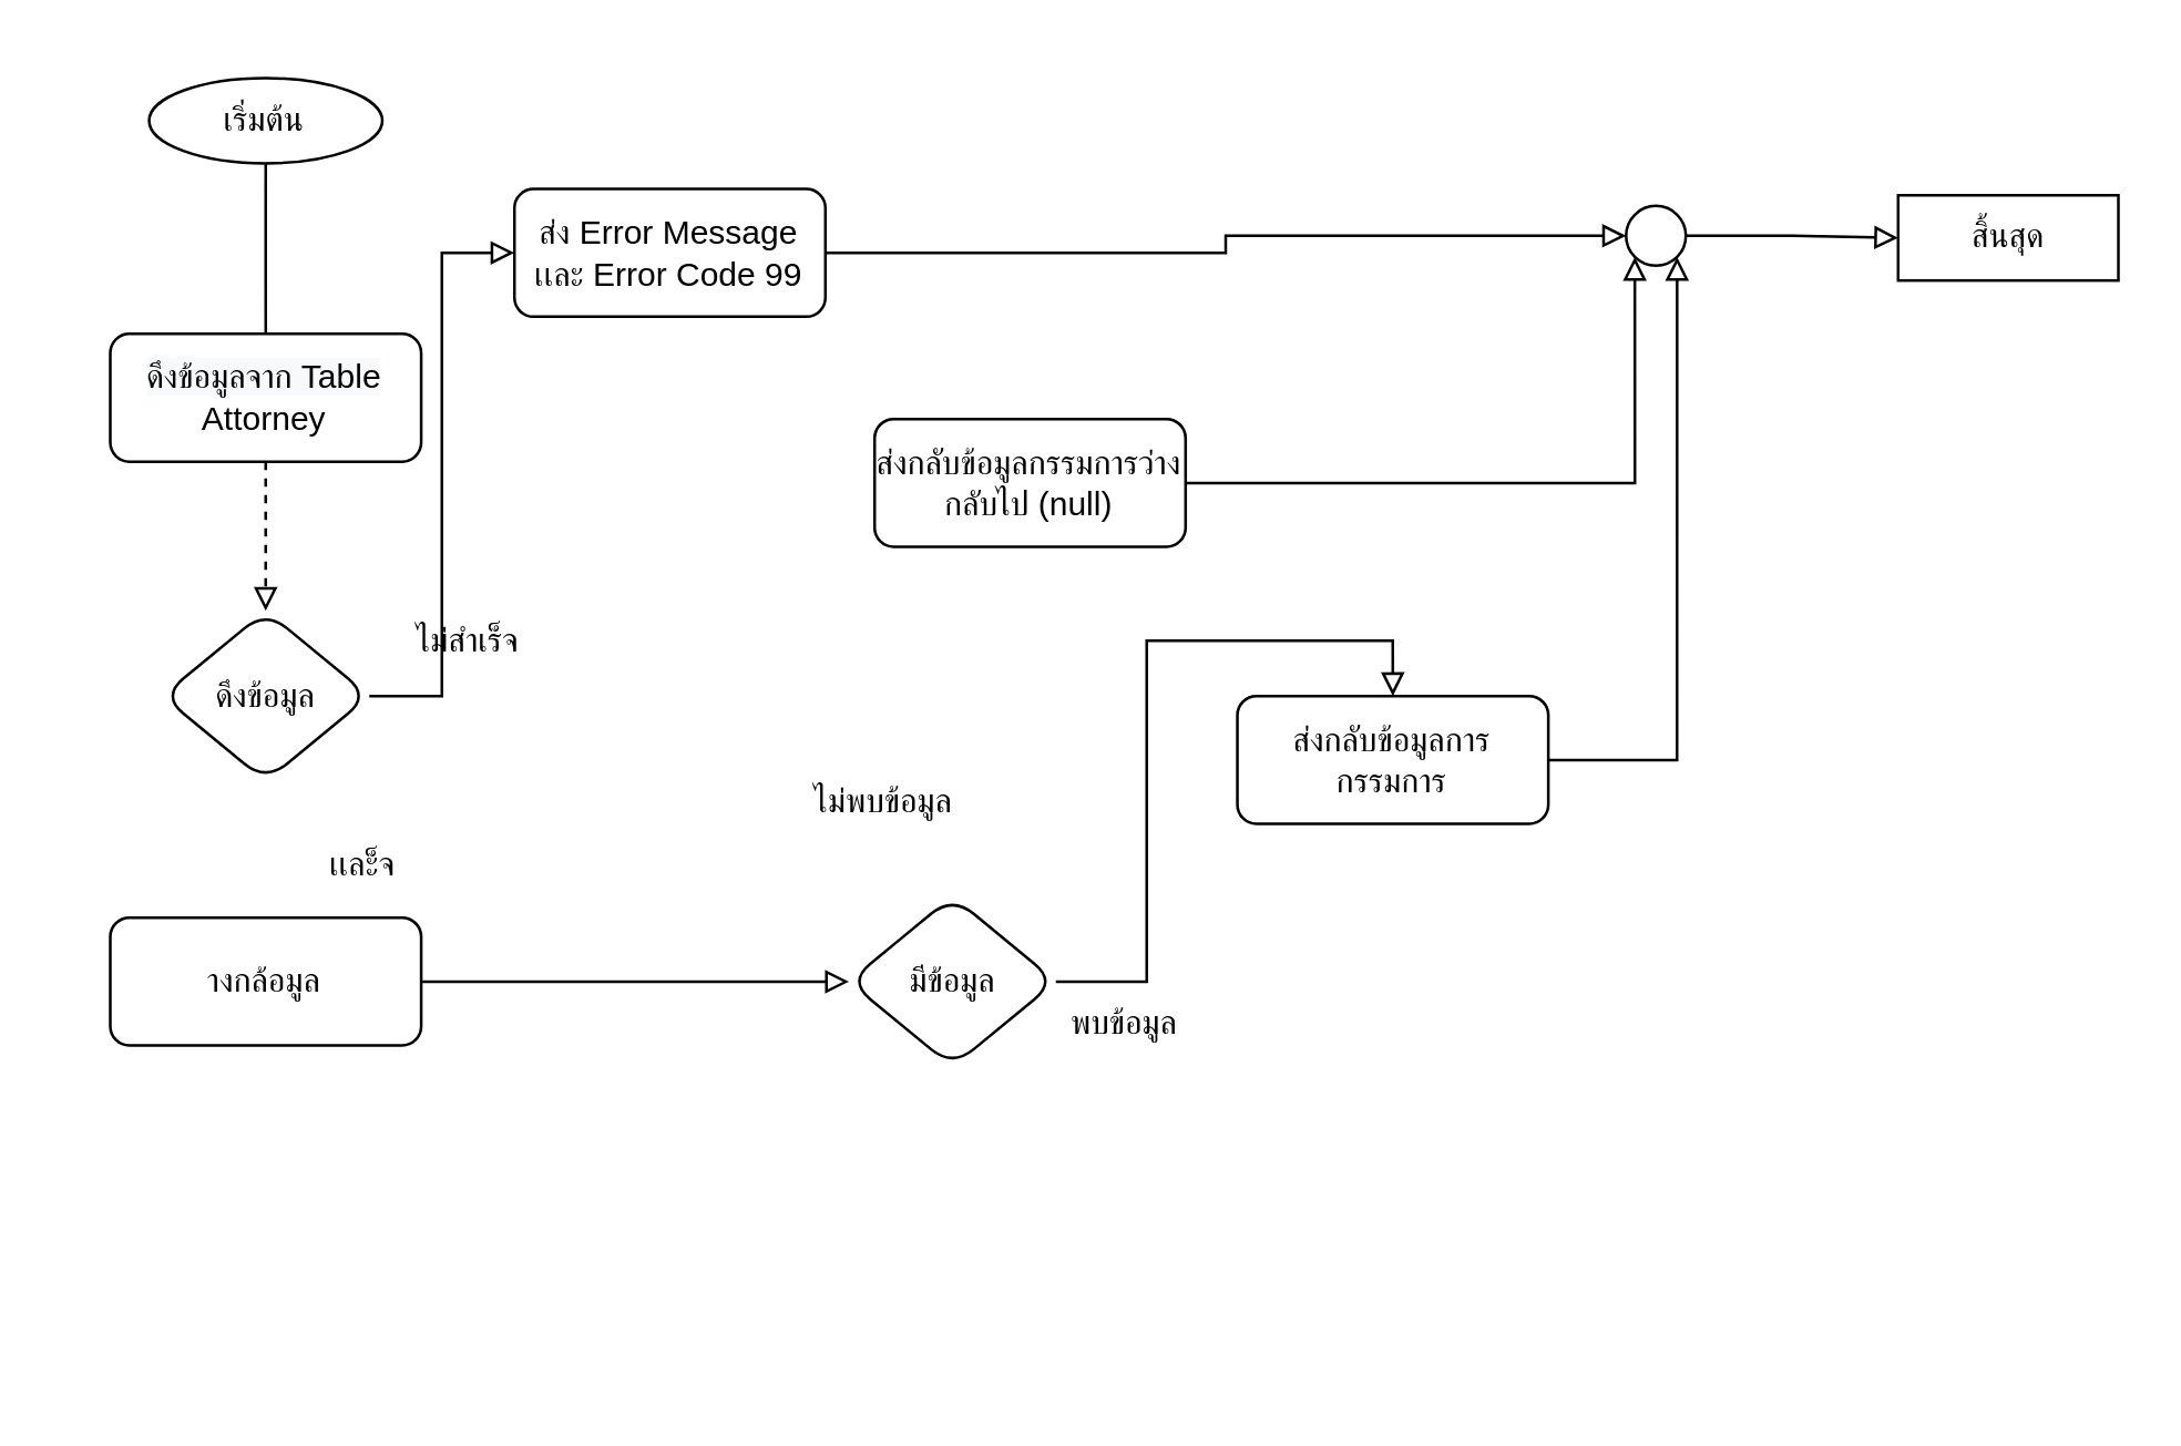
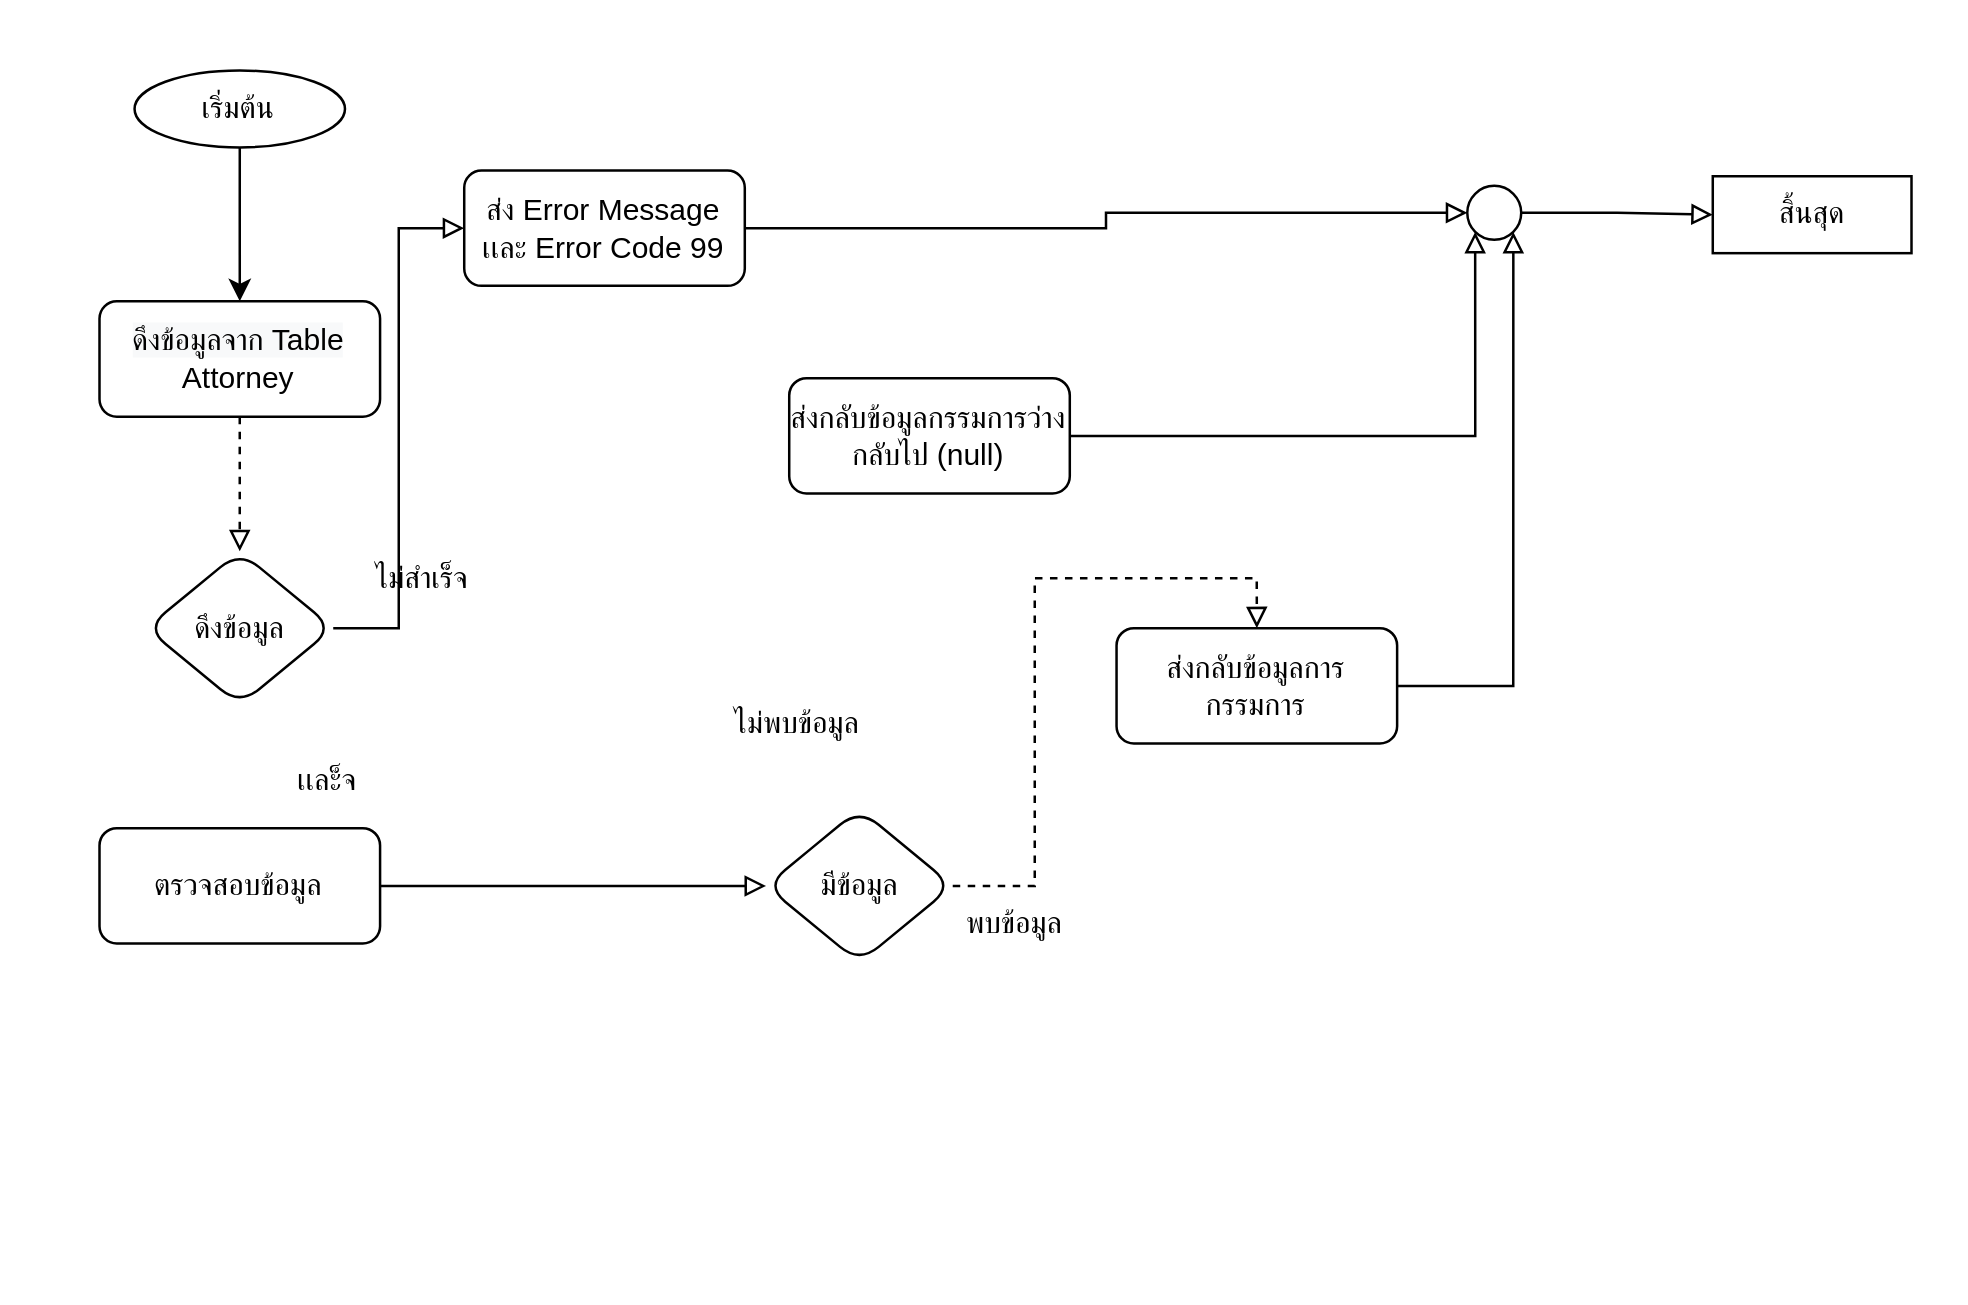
- <mxCell id="7" style="edgeStyle=orthogonalEdgeStyle;rounded=0;orthogonalLoop=1;jettySize=auto;html=1;entryX=0.5;entryY=0;entryDx=0;entryDy=0;endArrow=none;" edge="1" parent="3" source="4" target="6"><mxGeometry relative="1" as="geometry" /></mxCell>
+ <mxCell id="7" style="edgeStyle=orthogonalEdgeStyle;rounded=0;orthogonalLoop=1;jettySize=auto;html=1;entryX=0.5;entryY=0;entryDx=0;entryDy=0;" edge="1" parent="3" source="4" target="6"><mxGeometry relative="1" as="geometry" /></mxCell>
- <mxCell id="21" value="" style="edgeStyle=orthogonalEdgeStyle;rounded=0;orthogonalLoop=1;jettySize=auto;html=1;endArrow=block;endFill=0;entryX=0.5;entryY=0;entryDx=0;entryDy=0;" edge="1" parent="3" source="15" target="20"><mxGeometry relative="1" as="geometry"><mxPoint x="56.114" y="484.615" as="targetPoint" /></mxGeometry></mxCell>
+ <mxCell id="21" value="" style="edgeStyle=orthogonalEdgeStyle;rounded=0;orthogonalLoop=1;jettySize=auto;html=1;endArrow=block;endFill=0;entryX=0.5;entryY=0;entryDx=0;entryDy=0;dashed=1;" edge="1" parent="3" source="15" target="20"><mxGeometry relative="1" as="geometry"><mxPoint x="56.114" y="484.615" as="targetPoint" /></mxGeometry></mxCell>
- <mxCell id="9" value="างกล้อมูล" style="whiteSpace=wrap;html=1;rounded=1;" vertex="1" parent="3"><mxGeometry y="303.077" width="112.227" height="46.154" as="geometry" /></mxCell>
+ <mxCell id="9" value="ตรวจสอบข้อมูล" style="whiteSpace=wrap;html=1;rounded=1;" vertex="1" parent="3"><mxGeometry y="303.077" width="112.227" height="46.154" as="geometry" /></mxCell>
